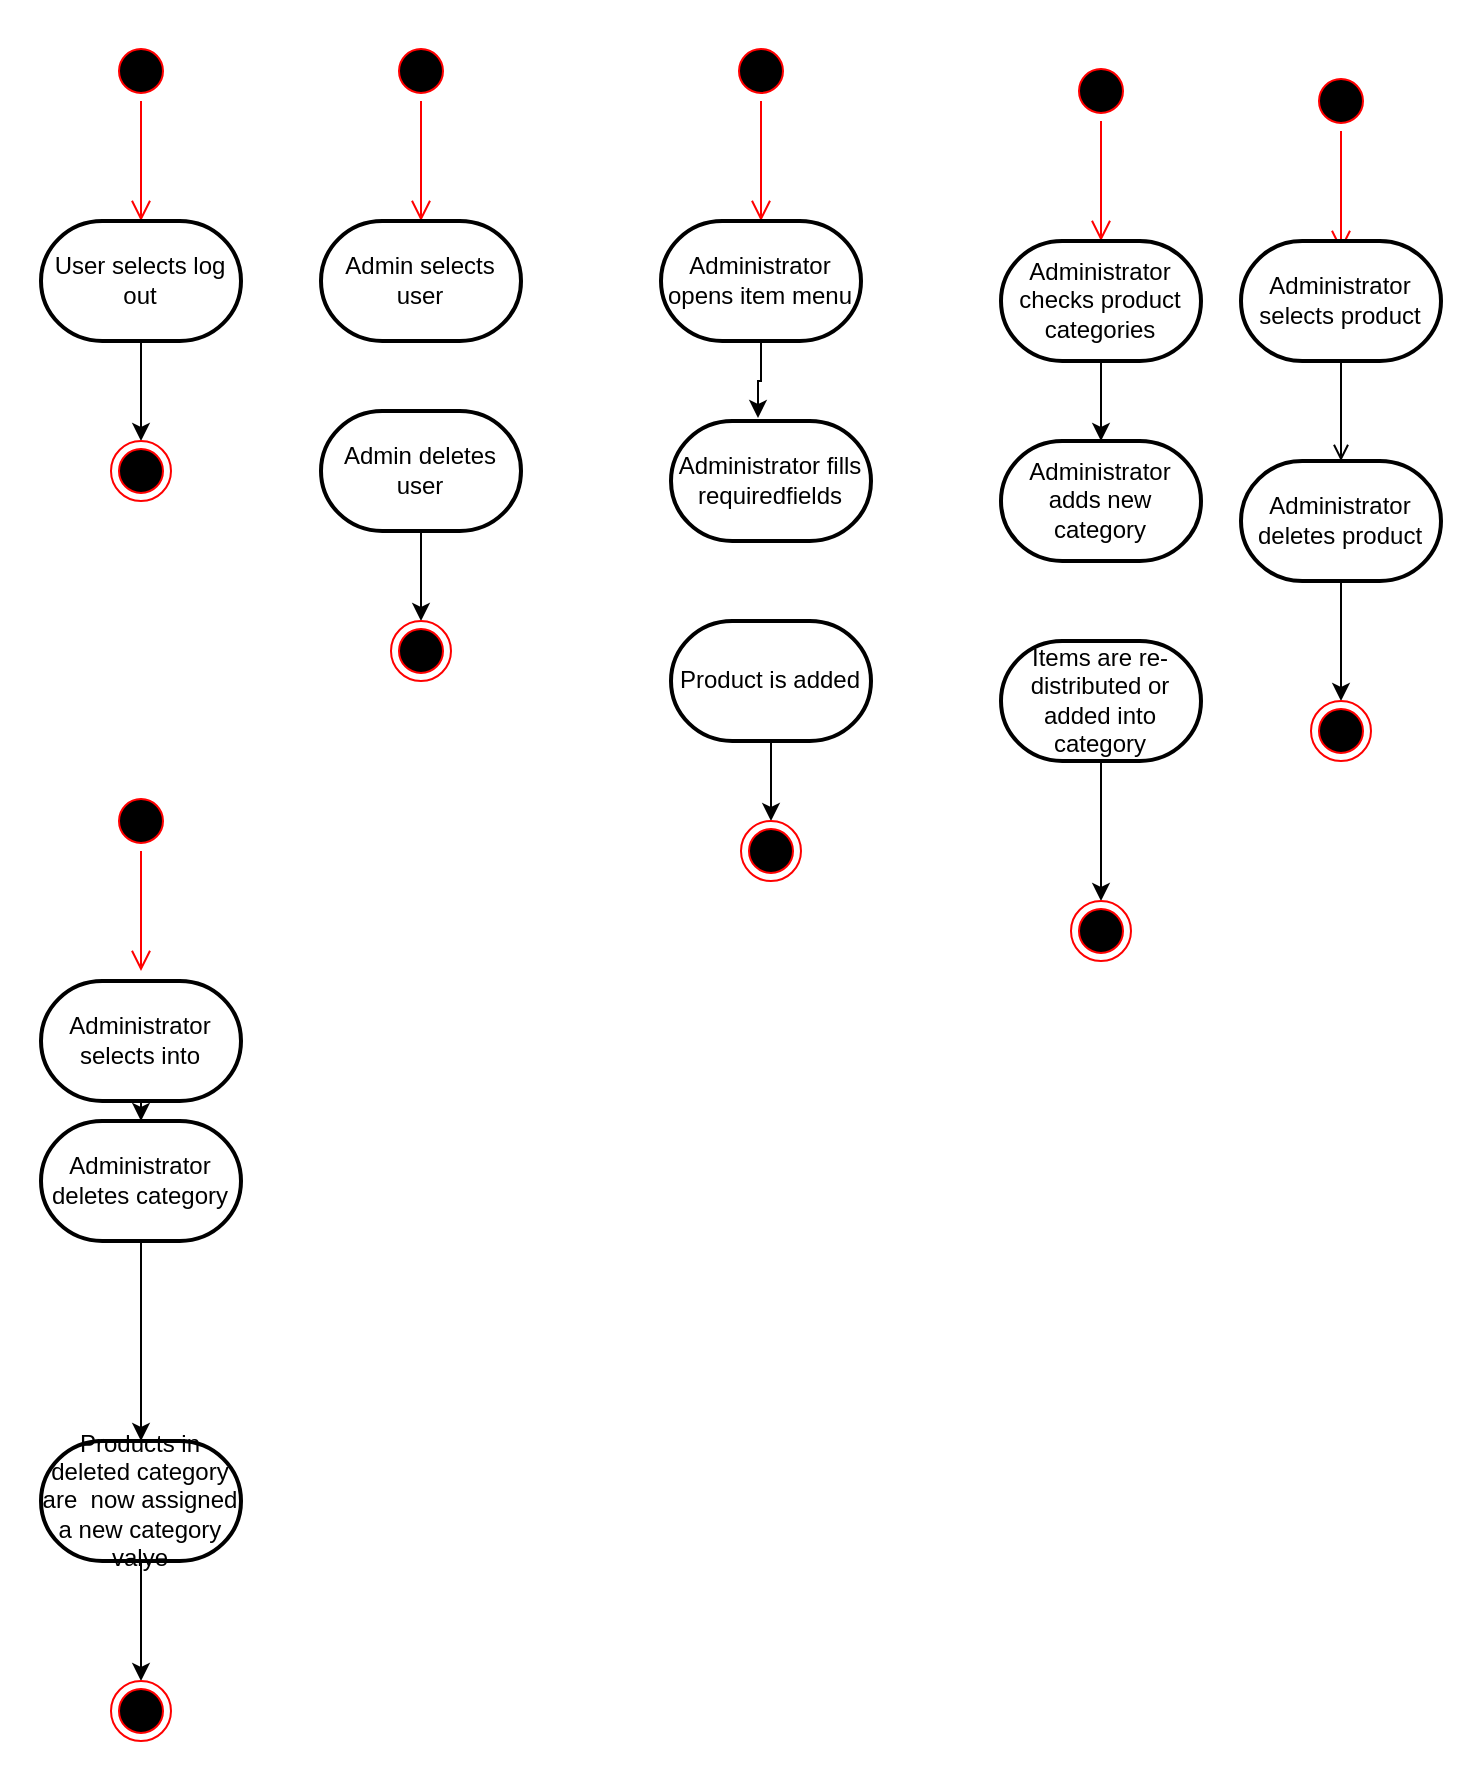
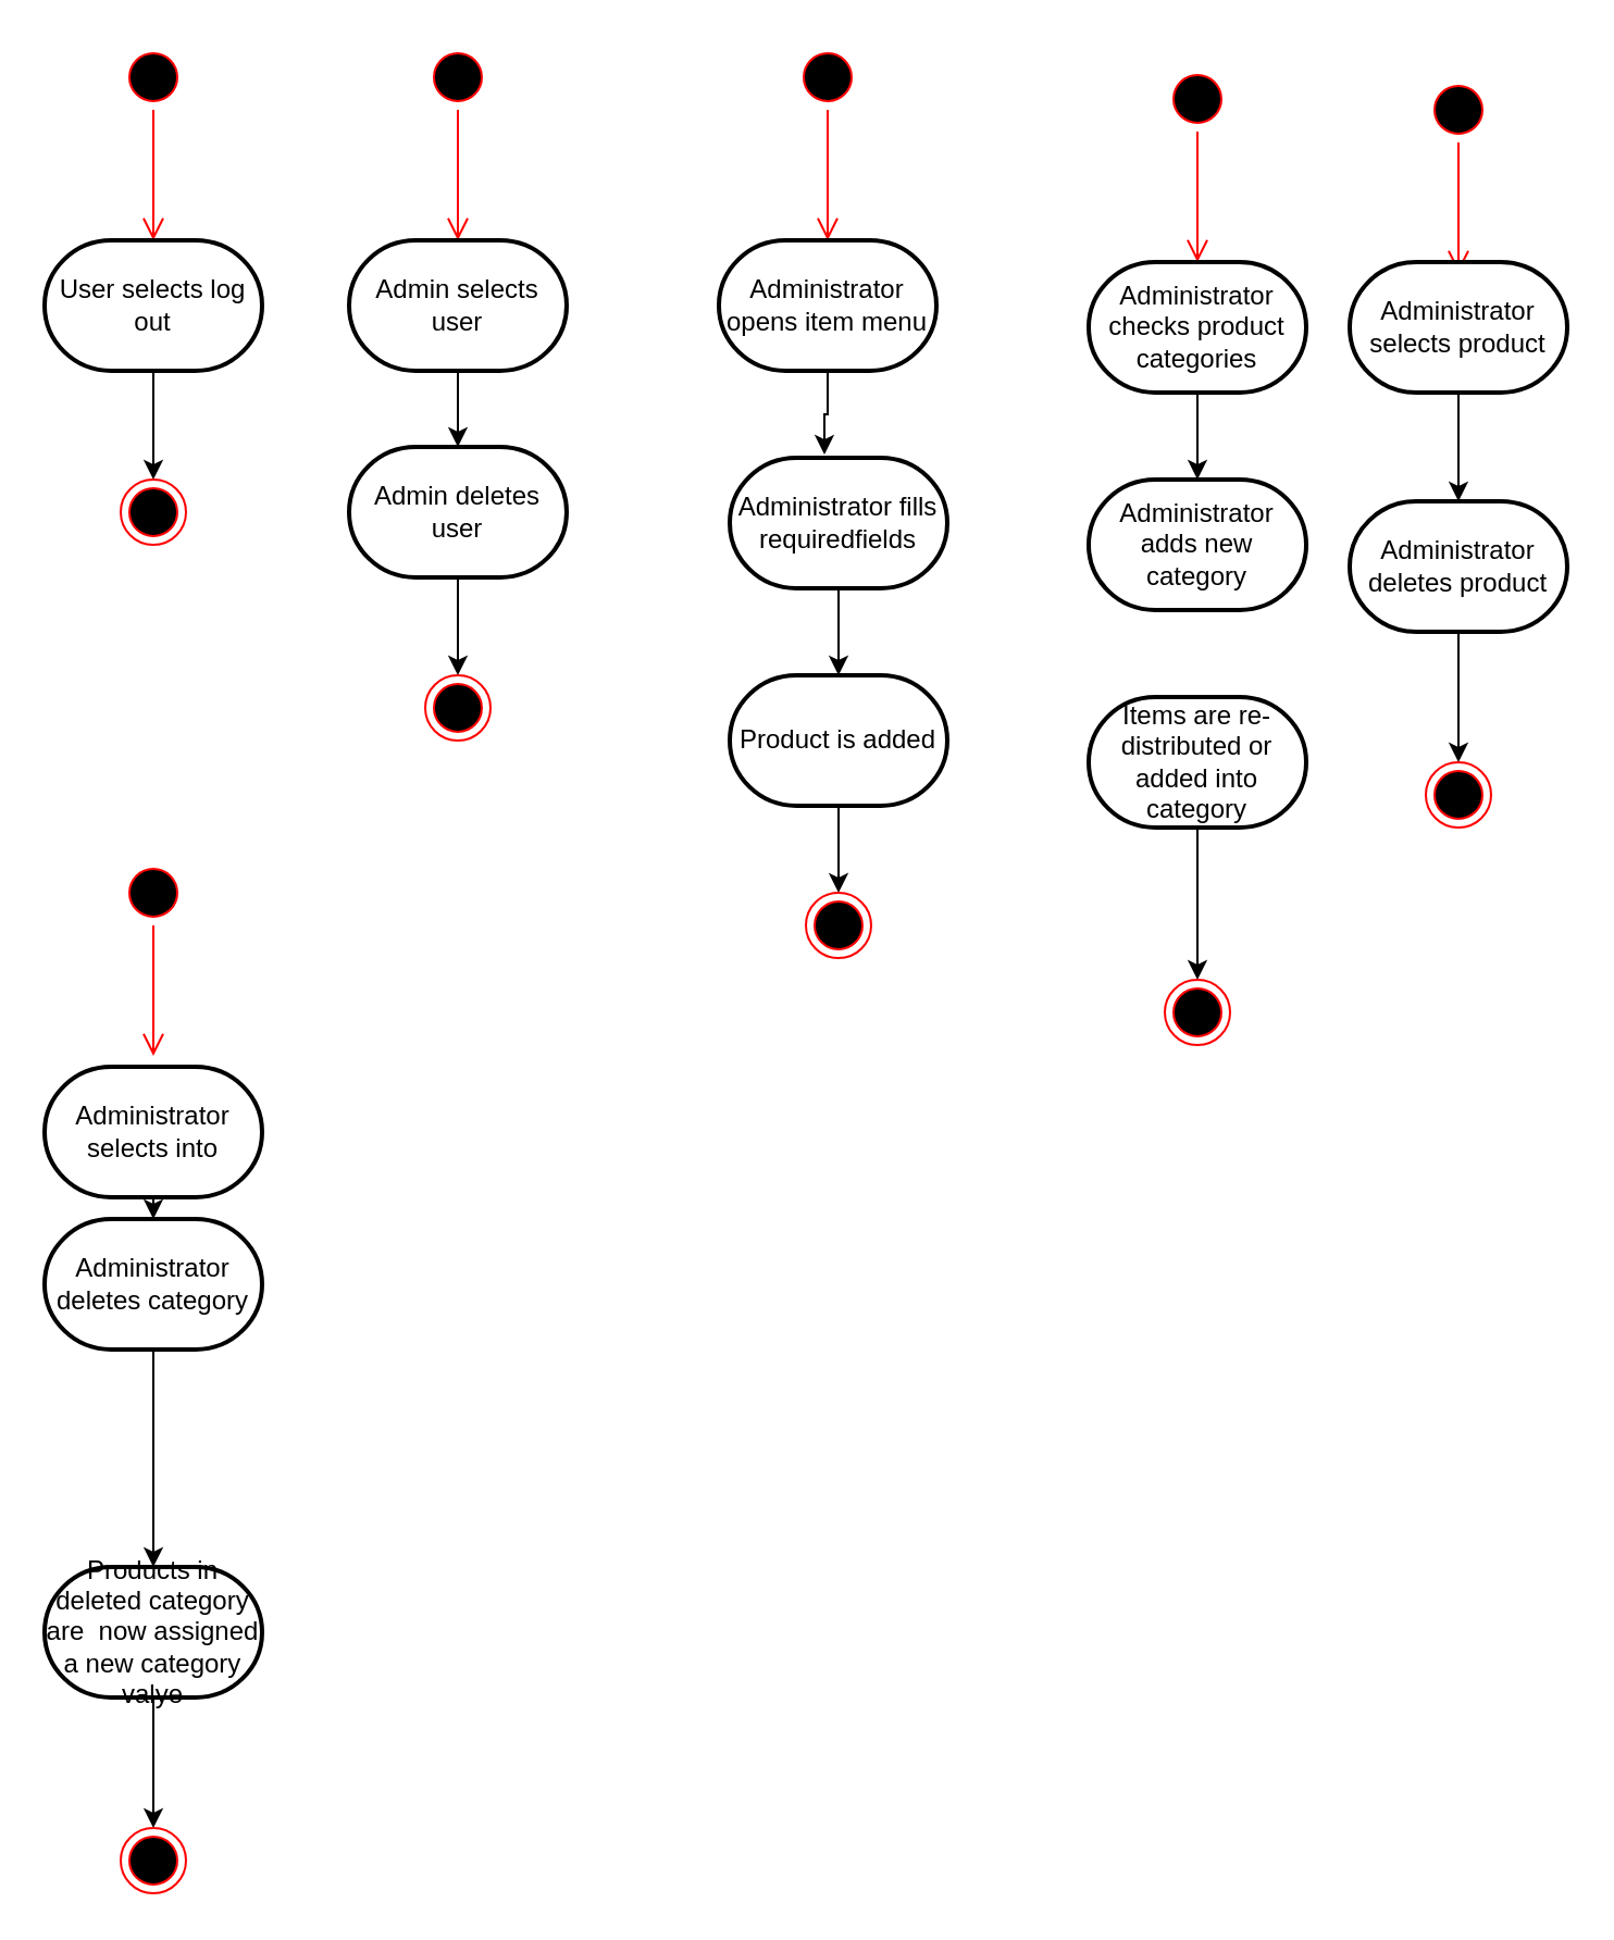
+ <mxCell id="9" style="edgeStyle=orthogonalEdgeStyle;rounded=0;orthogonalLoop=1;jettySize=auto;html=1;entryX=0.5;entryY=0;entryDx=0;entryDy=0;entryPerimeter=0;" edge="1" parent="1" source="10" target="12"><mxGeometry relative="1" as="geometry" /></mxCell>
- <mxCell id="33" style="edgeStyle=orthogonalEdgeStyle;rounded=0;orthogonalLoop=1;jettySize=auto;html=1;entryX=0.5;entryY=0;entryDx=0;entryDy=0;entryPerimeter=0;endArrow=open;" edge="1" parent="1" source="34" target="36"><mxGeometry relative="1" as="geometry" /></mxCell>
+ <mxCell id="33" style="edgeStyle=orthogonalEdgeStyle;rounded=0;orthogonalLoop=1;jettySize=auto;html=1;entryX=0.5;entryY=0;entryDx=0;entryDy=0;entryPerimeter=0;" edge="1" parent="1" source="34" target="36"><mxGeometry relative="1" as="geometry" /></mxCell>
+ <mxCell id="18" style="edgeStyle=orthogonalEdgeStyle;rounded=0;orthogonalLoop=1;jettySize=auto;html=1;entryX=0.5;entryY=0;entryDx=0;entryDy=0;entryPerimeter=0;" edge="1" parent="1" source="19" target="21"><mxGeometry relative="1" as="geometry" /></mxCell>
